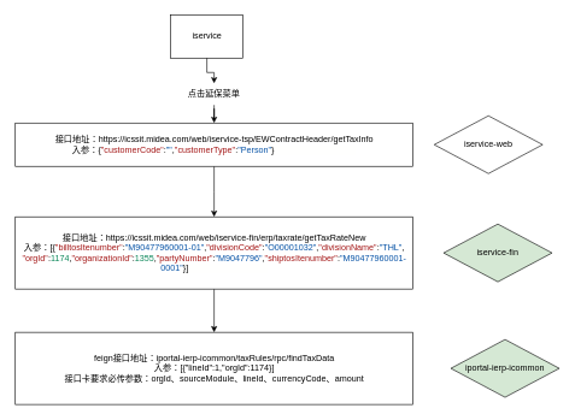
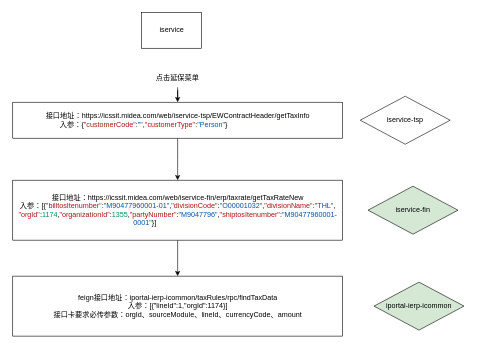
- <mxCell id="6" value="" style="edgeStyle=orthogonalEdgeStyle;rounded=0;orthogonalLoop=1;jettySize=auto;html=1;entryX=0.5;entryY=0;entryDx=0;entryDy=0;" edge="1" parent="1" source="5" target="7"><mxGeometry relative="1" as="geometry"><mxPoint x="288" y="80" as="sourcePoint" /><mxPoint x="288" y="170" as="targetPoint" /></mxGeometry></mxCell>
- <mxCell id="13" value="iservice-web" style="rhombus;whiteSpace=wrap;html=1;" vertex="1" parent="1"><mxGeometry x="600" y="160" width="150" height="80" as="geometry" /></mxCell>
+ <mxCell id="13" value="iservice-tsp" style="rhombus;whiteSpace=wrap;html=1;" vertex="1" parent="1"><mxGeometry x="600" y="160" width="150" height="80" as="geometry" /></mxCell>
